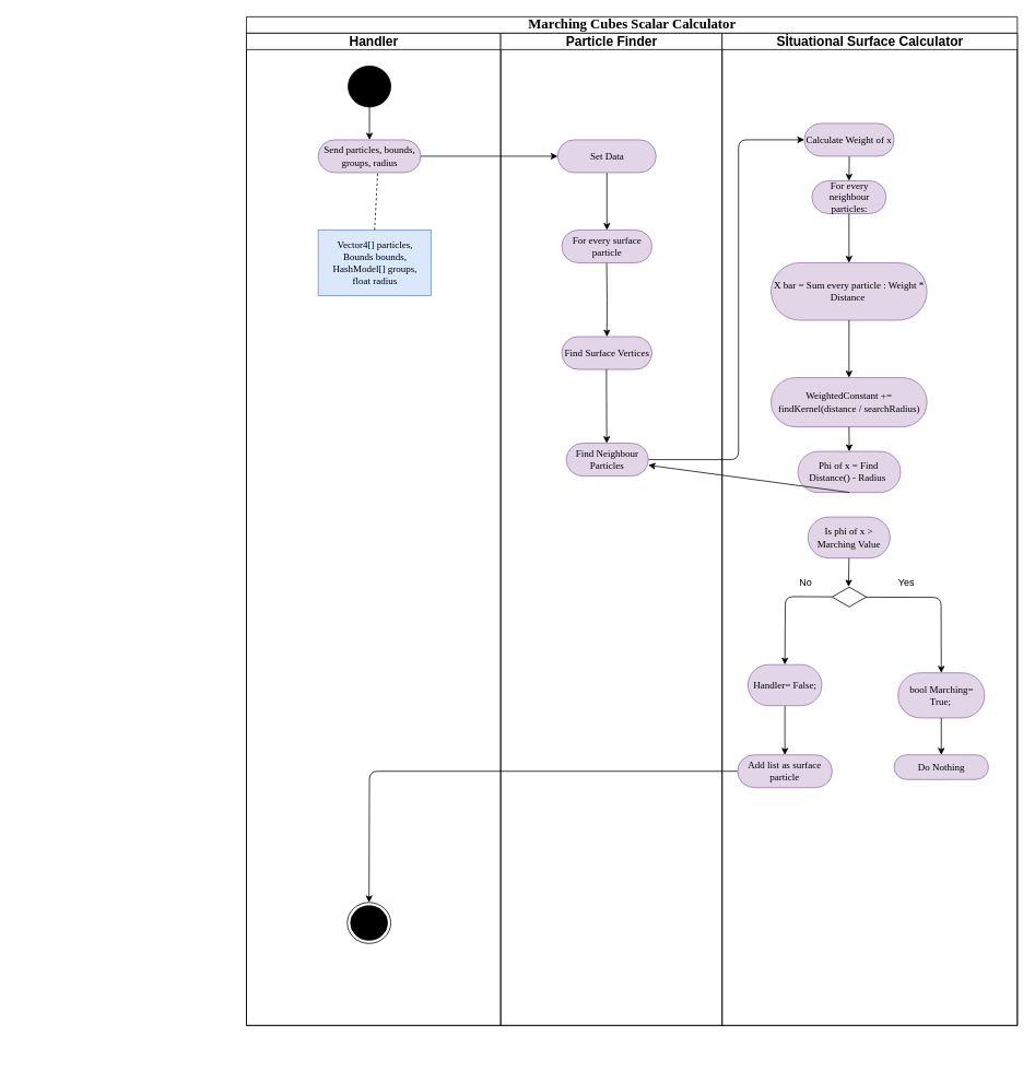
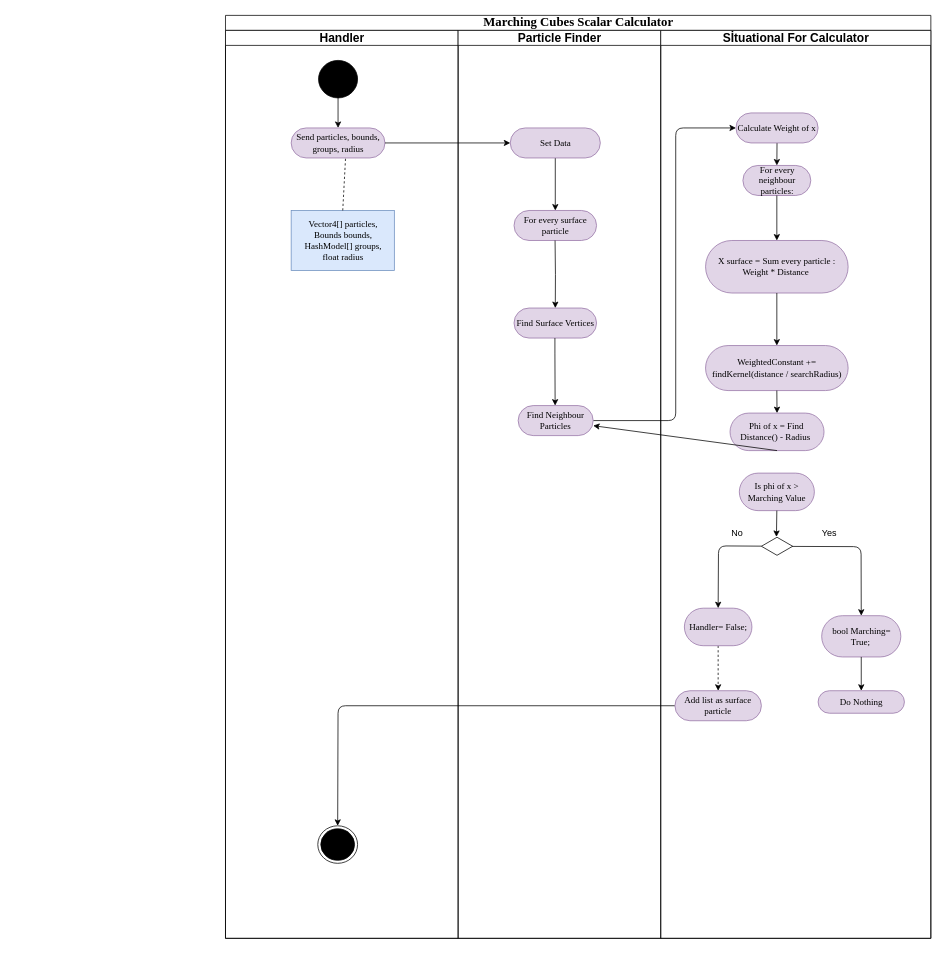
- <mxCell id="20" value="&lt;font style=&quot;font-size: 16px&quot;&gt;Sİtuational Surface Calculator&lt;/font&gt;" style="swimlane;html=1;startSize=20;" parent="2" vertex="1"><mxGeometry x="580" y="20" width="360" height="1210" as="geometry" /></mxCell>
+ <mxCell id="20" value="&lt;font style=&quot;font-size: 16px&quot;&gt;Sİtuational For Calculator&lt;/font&gt;" style="swimlane;html=1;startSize=20;" parent="2" vertex="1"><mxGeometry x="580" y="20" width="360" height="1210" as="geometry" /></mxCell>
- <mxCell id="22" value="X bar = Sum every particle : Weight * Distance&amp;nbsp;" style="rounded=1;whiteSpace=wrap;html=1;shadow=0;comic=0;labelBackgroundColor=none;strokeWidth=1;fontFamily=Verdana;fontSize=12;align=center;arcSize=50;fillColor=#e1d5e7;strokeColor=#9673a6;" parent="20" vertex="1"><mxGeometry x="59.75" y="280" width="190" height="70" as="geometry" /></mxCell>
+ <mxCell id="22" value="X surface = Sum every particle : Weight * Distance&amp;nbsp;" style="rounded=1;whiteSpace=wrap;html=1;shadow=0;comic=0;labelBackgroundColor=none;strokeWidth=1;fontFamily=Verdana;fontSize=12;align=center;arcSize=50;fillColor=#e1d5e7;strokeColor=#9673a6;" parent="20" vertex="1"><mxGeometry x="59.75" y="280" width="190" height="70" as="geometry" /></mxCell>
- <mxCell id="30" value="" style="edgeStyle=orthogonalEdgeStyle;rounded=0;orthogonalLoop=1;jettySize=auto;html=1;entryX=0.5;entryY=0;entryDx=0;entryDy=0;" parent="20" source="31" target="36" edge="1"><mxGeometry relative="1" as="geometry"><mxPoint x="76.54" y="865" as="targetPoint" /></mxGeometry></mxCell>
+ <mxCell id="30" value="" style="edgeStyle=orthogonalEdgeStyle;rounded=0;orthogonalLoop=1;jettySize=auto;html=1;entryX=0.5;entryY=0;entryDx=0;entryDy=0;dashed=1;" parent="20" source="31" target="36" edge="1"><mxGeometry relative="1" as="geometry"><mxPoint x="76.54" y="865" as="targetPoint" /></mxGeometry></mxCell>
